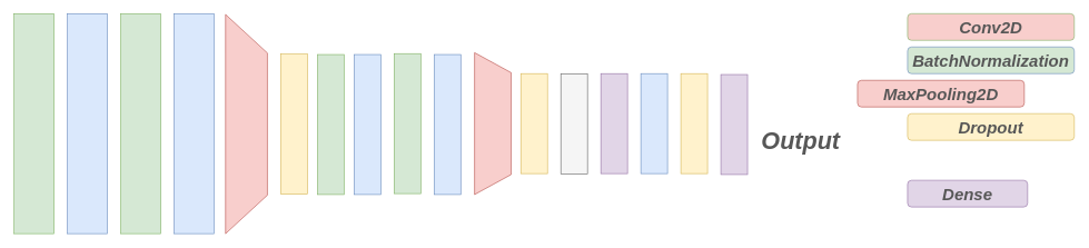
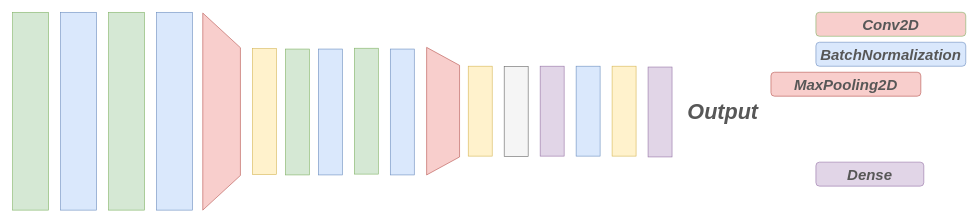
- <mxCell id="20" value="&lt;font style=&quot;font-size: 25px&quot; color=&quot;#575757&quot;&gt;&lt;i&gt;&lt;b&gt;BatchNormalization&lt;/b&gt;&lt;/i&gt;&lt;/font&gt;" style="rounded=1;whiteSpace=wrap;html=1;fillColor=#d5e8d4;strokeColor=#6c8ebf;" vertex="1" parent="1"><mxGeometry x="1360" y="70" width="250" height="40" as="geometry" /></mxCell>
+ <mxCell id="20" value="&lt;font style=&quot;font-size: 25px&quot; color=&quot;#575757&quot;&gt;&lt;i&gt;&lt;b&gt;BatchNormalization&lt;/b&gt;&lt;/i&gt;&lt;/font&gt;" style="rounded=1;whiteSpace=wrap;html=1;fillColor=#dae8fc;strokeColor=#6c8ebf;" vertex="1" parent="1"><mxGeometry x="1360" y="70" width="250" height="40" as="geometry" /></mxCell>
- <mxCell id="22" value="&lt;font style=&quot;font-size: 25px&quot; color=&quot;#575757&quot;&gt;&lt;i&gt;&lt;b&gt;Dropout&lt;/b&gt;&lt;/i&gt;&lt;/font&gt;" style="rounded=1;whiteSpace=wrap;html=1;fillColor=#fff2cc;strokeColor=#d6b656;" vertex="1" parent="1"><mxGeometry x="1360" y="170" width="250" height="40" as="geometry" /></mxCell>
- <mxCell id="24" value="&lt;font style=&quot;font-size: 36px&quot; color=&quot;#575757&quot;&gt;&lt;b&gt;&lt;i&gt;Output&lt;br&gt;&lt;/i&gt;&lt;/b&gt;&lt;/font&gt;" style="text;html=1;strokeColor=none;fillColor=none;align=center;verticalAlign=middle;whiteSpace=wrap;rounded=0;" vertex="1" parent="1"><mxGeometry x="1145" y="151.32" width="110" height="120" as="geometry" /></mxCell>
+ <mxCell id="24" value="&lt;font style=&quot;font-size: 36px&quot; color=&quot;#575757&quot;&gt;&lt;b&gt;&lt;i&gt;Output&lt;br&gt;&lt;/i&gt;&lt;/b&gt;&lt;/font&gt;" style="text;html=1;strokeColor=none;fillColor=none;align=center;verticalAlign=middle;whiteSpace=wrap;rounded=0;" vertex="1" parent="1"><mxGeometry x="1150" y="126.32" width="110" height="120" as="geometry" /></mxCell>
